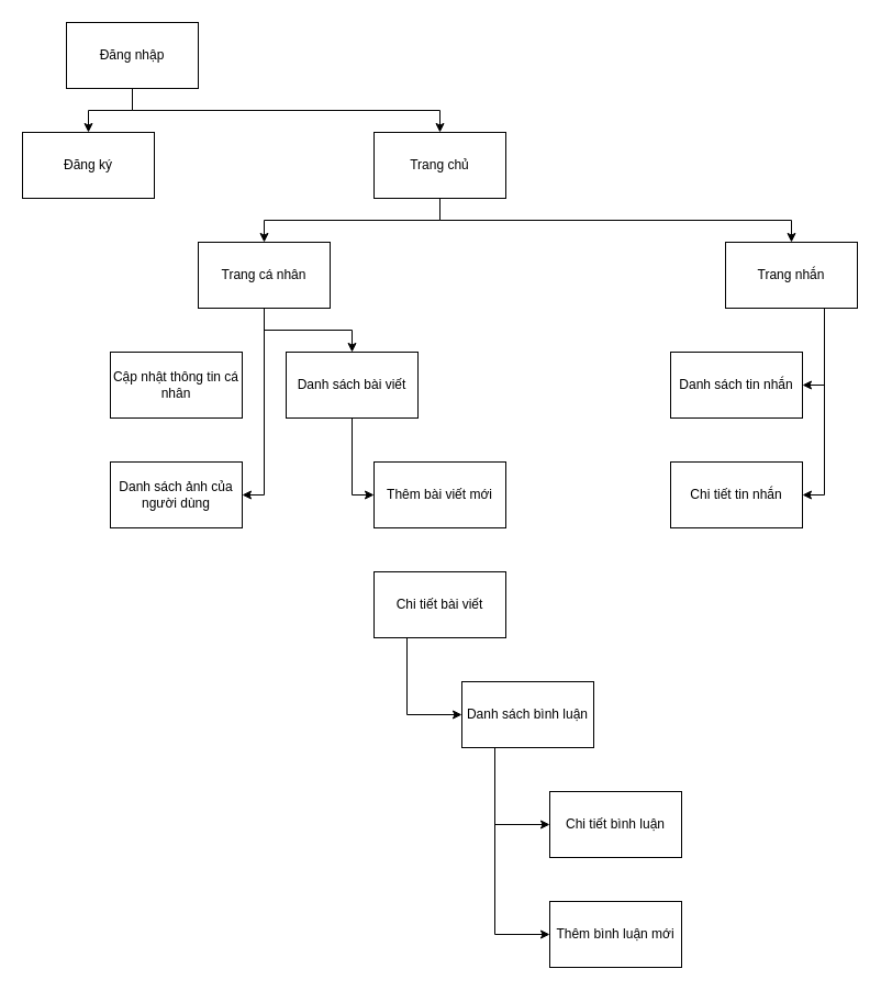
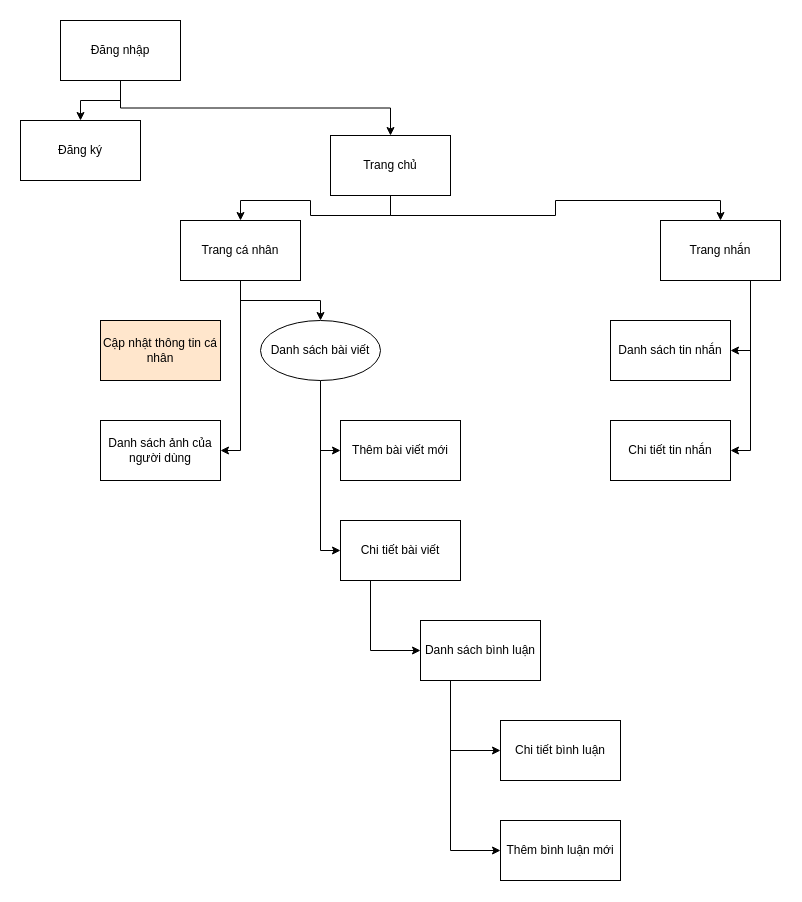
- <mxCell id="8" value="Trang chủ" style="whiteSpace=wrap;html=1;rounded=0;" vertex="1" parent="1"><mxGeometry x="340" y="120" width="120" height="60" as="geometry" /></mxCell>
+ <mxCell id="8" value="Trang chủ" style="whiteSpace=wrap;html=1;rounded=0;" vertex="1" parent="1"><mxGeometry x="330" y="135" width="120" height="60" as="geometry" /></mxCell>
- <mxCell id="12" value="Cập nhật thông tin cá nhân" style="whiteSpace=wrap;html=1;rounded=0;" vertex="1" parent="1"><mxGeometry x="100" y="320" width="120" height="60" as="geometry" /></mxCell>
+ <mxCell id="12" value="Cập nhật thông tin cá nhân" style="whiteSpace=wrap;html=1;rounded=0;fillColor=#ffe6cc;" vertex="1" parent="1"><mxGeometry x="100" y="320" width="120" height="60" as="geometry" /></mxCell>
- <mxCell id="18" value="Danh sách bài viết" style="whiteSpace=wrap;html=1;rounded=0;" vertex="1" parent="1"><mxGeometry x="260" y="320" width="120" height="60" as="geometry" /></mxCell>
+ <mxCell id="18" value="Danh sách bài viết" style="ellipse;whiteSpace=wrap;html=1;" vertex="1" parent="1"><mxGeometry x="260" y="320" width="120" height="60" as="geometry" /></mxCell>
+ <mxCell id="17" style="edgeStyle=orthogonalEdgeStyle;rounded=0;orthogonalLoop=1;jettySize=auto;html=1;exitX=0.5;exitY=1;exitDx=0;exitDy=0;entryX=0;entryY=0.5;entryDx=0;entryDy=0;" edge="1" parent="1" source="18" target="20"><mxGeometry relative="1" as="geometry" /></mxCell>
